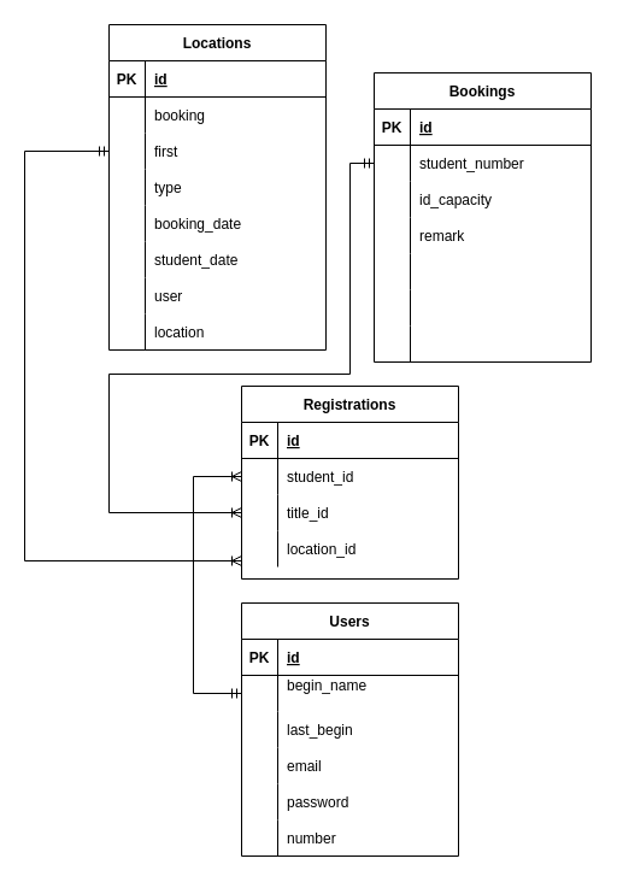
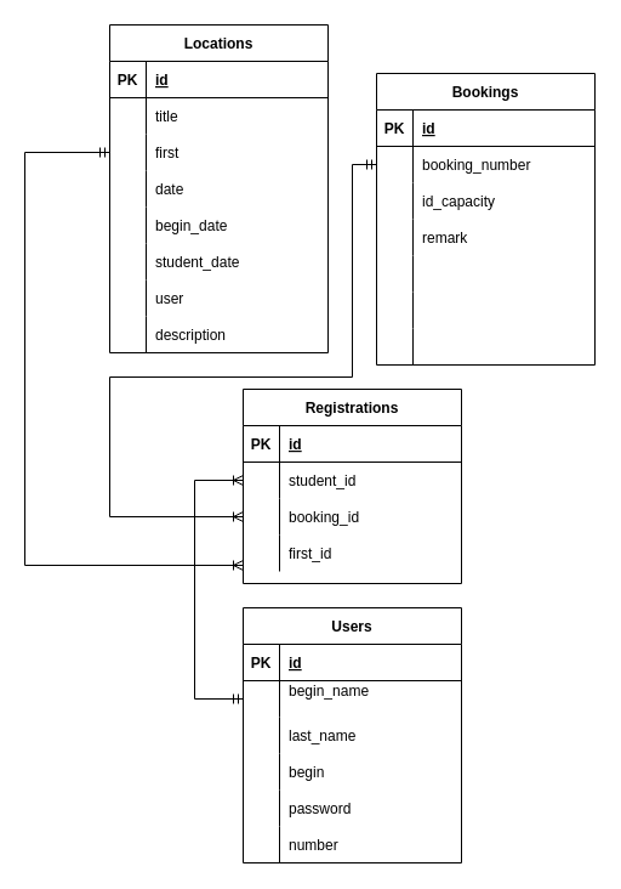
- <mxCell id="27" value="booking" style="shape=partialRectangle;connectable=0;fillColor=none;top=0;left=0;bottom=0;right=0;align=left;spacingLeft=6;overflow=hidden;rounded=0;" vertex="1" parent="25"><mxGeometry x="30" width="150" height="30" as="geometry"><mxRectangle width="150" height="30" as="alternateBounds" /></mxGeometry></mxCell>
+ <mxCell id="27" value="title" style="shape=partialRectangle;connectable=0;fillColor=none;top=0;left=0;bottom=0;right=0;align=left;spacingLeft=6;overflow=hidden;rounded=0;" vertex="1" parent="25"><mxGeometry x="30" width="150" height="30" as="geometry"><mxRectangle width="150" height="30" as="alternateBounds" /></mxGeometry></mxCell>
- <mxCell id="52" value="student_number" style="shape=partialRectangle;connectable=0;fillColor=none;top=0;left=0;bottom=0;right=0;align=left;spacingLeft=6;overflow=hidden;rounded=0;" vertex="1" parent="50"><mxGeometry x="30" width="150" height="30" as="geometry"><mxRectangle width="150" height="30" as="alternateBounds" /></mxGeometry></mxCell>
+ <mxCell id="52" value="booking_number" style="shape=partialRectangle;connectable=0;fillColor=none;top=0;left=0;bottom=0;right=0;align=left;spacingLeft=6;overflow=hidden;rounded=0;" vertex="1" parent="50"><mxGeometry x="30" width="150" height="30" as="geometry"><mxRectangle width="150" height="30" as="alternateBounds" /></mxGeometry></mxCell>
- <mxCell id="33" value="type" style="shape=partialRectangle;connectable=0;fillColor=none;top=0;left=0;bottom=0;right=0;align=left;spacingLeft=6;overflow=hidden;rounded=0;" vertex="1" parent="31"><mxGeometry x="30" width="150" height="30" as="geometry"><mxRectangle width="150" height="30" as="alternateBounds" /></mxGeometry></mxCell>
+ <mxCell id="33" value="date" style="shape=partialRectangle;connectable=0;fillColor=none;top=0;left=0;bottom=0;right=0;align=left;spacingLeft=6;overflow=hidden;rounded=0;" vertex="1" parent="31"><mxGeometry x="30" width="150" height="30" as="geometry"><mxRectangle width="150" height="30" as="alternateBounds" /></mxGeometry></mxCell>
- <mxCell id="36" value="booking_date" style="shape=partialRectangle;connectable=0;fillColor=none;top=0;left=0;bottom=0;right=0;align=left;spacingLeft=6;overflow=hidden;rounded=0;" vertex="1" parent="34"><mxGeometry x="30" width="150" height="30" as="geometry"><mxRectangle width="150" height="30" as="alternateBounds" /></mxGeometry></mxCell>
+ <mxCell id="36" value="begin_date" style="shape=partialRectangle;connectable=0;fillColor=none;top=0;left=0;bottom=0;right=0;align=left;spacingLeft=6;overflow=hidden;rounded=0;" vertex="1" parent="34"><mxGeometry x="30" width="150" height="30" as="geometry"><mxRectangle width="150" height="30" as="alternateBounds" /></mxGeometry></mxCell>
- <mxCell id="45" value="location" style="shape=partialRectangle;connectable=0;fillColor=none;top=0;left=0;bottom=0;right=0;align=left;spacingLeft=6;overflow=hidden;rounded=0;" vertex="1" parent="43"><mxGeometry x="30" width="150" height="30" as="geometry"><mxRectangle width="150" height="30" as="alternateBounds" /></mxGeometry></mxCell>
+ <mxCell id="45" value="description" style="shape=partialRectangle;connectable=0;fillColor=none;top=0;left=0;bottom=0;right=0;align=left;spacingLeft=6;overflow=hidden;rounded=0;" vertex="1" parent="43"><mxGeometry x="30" width="150" height="30" as="geometry"><mxRectangle width="150" height="30" as="alternateBounds" /></mxGeometry></mxCell>
- <mxCell id="77" value="title_id" style="shape=partialRectangle;connectable=0;fillColor=none;top=0;left=0;bottom=0;right=0;align=left;spacingLeft=6;overflow=hidden;rounded=0;" vertex="1" parent="75"><mxGeometry x="30" width="150" height="30" as="geometry"><mxRectangle width="150" height="30" as="alternateBounds" /></mxGeometry></mxCell>
+ <mxCell id="77" value="booking_id" style="shape=partialRectangle;connectable=0;fillColor=none;top=0;left=0;bottom=0;right=0;align=left;spacingLeft=6;overflow=hidden;rounded=0;" vertex="1" parent="75"><mxGeometry x="30" width="150" height="30" as="geometry"><mxRectangle width="150" height="30" as="alternateBounds" /></mxGeometry></mxCell>
- <mxCell id="80" value="location_id" style="shape=partialRectangle;connectable=0;fillColor=none;top=0;left=0;bottom=0;right=0;align=left;spacingLeft=6;overflow=hidden;rounded=0;" vertex="1" parent="78"><mxGeometry x="30" width="150" height="30" as="geometry"><mxRectangle width="150" height="30" as="alternateBounds" /></mxGeometry></mxCell>
+ <mxCell id="80" value="first_id" style="shape=partialRectangle;connectable=0;fillColor=none;top=0;left=0;bottom=0;right=0;align=left;spacingLeft=6;overflow=hidden;rounded=0;" vertex="1" parent="78"><mxGeometry x="30" width="150" height="30" as="geometry"><mxRectangle width="150" height="30" as="alternateBounds" /></mxGeometry></mxCell>
- <mxCell id="11" value="last_begin" style="shape=partialRectangle;connectable=0;fillColor=none;top=0;left=0;bottom=0;right=0;align=left;spacingLeft=6;overflow=hidden;rounded=0;" vertex="1" parent="9"><mxGeometry x="30" width="150" height="30" as="geometry"><mxRectangle width="150" height="30" as="alternateBounds" /></mxGeometry></mxCell>
+ <mxCell id="11" value="last_name" style="shape=partialRectangle;connectable=0;fillColor=none;top=0;left=0;bottom=0;right=0;align=left;spacingLeft=6;overflow=hidden;rounded=0;" vertex="1" parent="9"><mxGeometry x="30" width="150" height="30" as="geometry"><mxRectangle width="150" height="30" as="alternateBounds" /></mxGeometry></mxCell>
- <mxCell id="14" value="email" style="shape=partialRectangle;connectable=0;fillColor=none;top=0;left=0;bottom=0;right=0;align=left;spacingLeft=6;overflow=hidden;rounded=0;" vertex="1" parent="12"><mxGeometry x="30" width="150" height="30" as="geometry"><mxRectangle width="150" height="30" as="alternateBounds" /></mxGeometry></mxCell>
+ <mxCell id="14" value="begin" style="shape=partialRectangle;connectable=0;fillColor=none;top=0;left=0;bottom=0;right=0;align=left;spacingLeft=6;overflow=hidden;rounded=0;" vertex="1" parent="12"><mxGeometry x="30" width="150" height="30" as="geometry"><mxRectangle width="150" height="30" as="alternateBounds" /></mxGeometry></mxCell>
